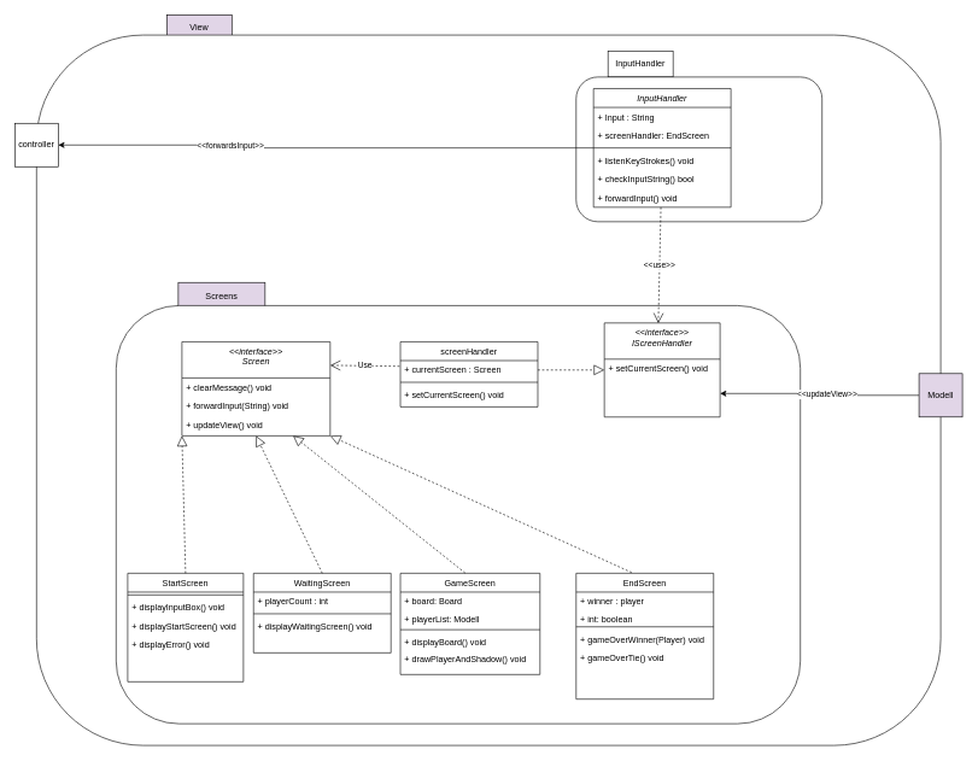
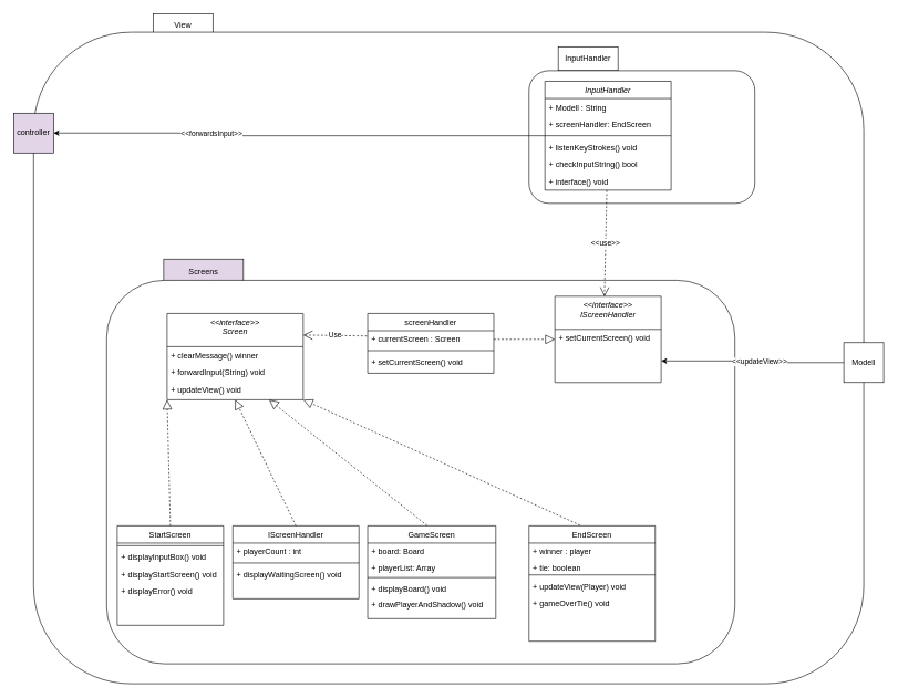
- <mxCell id="2" value="View" style="rounded=1;whiteSpace=wrap;html=1;arcSize=0;fillColor=#e1d5e7;" parent="1" vertex="1"><mxGeometry x="230" y="20" width="90" height="36" as="geometry" /></mxCell>
+ <mxCell id="2" value="View" style="rounded=1;whiteSpace=wrap;html=1;arcSize=0;" parent="1" vertex="1"><mxGeometry x="230" y="20" width="90" height="36" as="geometry" /></mxCell>
- <mxCell id="11" value="+ Input : String" style="text;align=left;verticalAlign=top;spacingLeft=4;spacingRight=4;overflow=hidden;rotatable=0;points=[[0,0.5],[1,0.5]];portConstraint=eastwest;" parent="10" vertex="1"><mxGeometry y="26" width="190" height="26" as="geometry" /></mxCell>
+ <mxCell id="11" value="+ Modell : String" style="text;align=left;verticalAlign=top;spacingLeft=4;spacingRight=4;overflow=hidden;rotatable=0;points=[[0,0.5],[1,0.5]];portConstraint=eastwest;" parent="10" vertex="1"><mxGeometry y="26" width="190" height="26" as="geometry" /></mxCell>
- <mxCell id="42" value="controller" style="whiteSpace=wrap;html=1;aspect=fixed;" parent="1" vertex="1"><mxGeometry x="20" y="170" width="60" height="60" as="geometry" /></mxCell>
+ <mxCell id="42" value="controller" style="whiteSpace=wrap;html=1;aspect=fixed;fillColor=#e1d5e7;" parent="1" vertex="1"><mxGeometry x="20" y="170" width="60" height="60" as="geometry" /></mxCell>
- <mxCell id="16" value="+ forwardInput() void" style="text;align=left;verticalAlign=top;spacingLeft=4;spacingRight=4;overflow=hidden;rotatable=0;points=[[0,0.5],[1,0.5]];portConstraint=eastwest;" parent="10" vertex="1"><mxGeometry y="138" width="190" height="26" as="geometry" /></mxCell>
+ <mxCell id="16" value="+ interface() void" style="text;align=left;verticalAlign=top;spacingLeft=4;spacingRight=4;overflow=hidden;rotatable=0;points=[[0,0.5],[1,0.5]];portConstraint=eastwest;" parent="10" vertex="1"><mxGeometry y="138" width="190" height="26" as="geometry" /></mxCell>
- <mxCell id="33" value="+ clearMessage() void" style="text;align=left;verticalAlign=top;spacingLeft=4;spacingRight=4;overflow=hidden;rotatable=0;points=[[0,0.5],[1,0.5]];portConstraint=eastwest;" parent="32" vertex="1"><mxGeometry y="50" width="205" height="26" as="geometry" /></mxCell>
+ <mxCell id="33" value="+ clearMessage() winner" style="text;align=left;verticalAlign=top;spacingLeft=4;spacingRight=4;overflow=hidden;rotatable=0;points=[[0,0.5],[1,0.5]];portConstraint=eastwest;" parent="32" vertex="1"><mxGeometry y="50" width="205" height="26" as="geometry" /></mxCell>
- <mxCell id="53" value="Modell" style="whiteSpace=wrap;html=1;aspect=fixed;fillColor=#e1d5e7;" parent="1" vertex="1"><mxGeometry x="1270" y="516" width="60" height="60" as="geometry" /></mxCell>
+ <mxCell id="53" value="Modell" style="whiteSpace=wrap;html=1;aspect=fixed;" parent="1" vertex="1"><mxGeometry x="1270" y="516" width="60" height="60" as="geometry" /></mxCell>
- <mxCell id="22" value="WaitingScreen" style="swimlane;fontStyle=0;align=center;verticalAlign=top;childLayout=stackLayout;horizontal=1;startSize=26;horizontalStack=0;resizeParent=1;resizeLast=0;collapsible=1;marginBottom=0;rounded=0;shadow=0;strokeWidth=1;" parent="1" vertex="1"><mxGeometry x="350" y="792" width="190" height="110" as="geometry"><mxRectangle x="550" y="140" width="160" height="26" as="alternateBounds" /></mxGeometry></mxCell>
+ <mxCell id="22" value="IScreenHandler" style="swimlane;fontStyle=0;align=center;verticalAlign=top;childLayout=stackLayout;horizontal=1;startSize=26;horizontalStack=0;resizeParent=1;resizeLast=0;collapsible=1;marginBottom=0;rounded=0;shadow=0;strokeWidth=1;" parent="1" vertex="1"><mxGeometry x="350" y="792" width="190" height="110" as="geometry"><mxRectangle x="550" y="140" width="160" height="26" as="alternateBounds" /></mxGeometry></mxCell>
- <mxCell id="38" value="+ playerList: Modell" style="text;align=left;verticalAlign=top;spacingLeft=4;spacingRight=4;overflow=hidden;rotatable=0;points=[[0,0.5],[1,0.5]];portConstraint=eastwest;" parent="36" vertex="1"><mxGeometry y="50" width="193" height="24" as="geometry" /></mxCell>
+ <mxCell id="38" value="+ playerList: Array" style="text;align=left;verticalAlign=top;spacingLeft=4;spacingRight=4;overflow=hidden;rotatable=0;points=[[0,0.5],[1,0.5]];portConstraint=eastwest;" parent="36" vertex="1"><mxGeometry y="50" width="193" height="24" as="geometry" /></mxCell>
- <mxCell id="28" value="+ int: boolean" style="text;align=left;verticalAlign=top;spacingLeft=4;spacingRight=4;overflow=hidden;rotatable=0;points=[[0,0.5],[1,0.5]];portConstraint=eastwest;" parent="26" vertex="1"><mxGeometry y="50" width="190" height="20" as="geometry" /></mxCell>
+ <mxCell id="28" value="+ tie: boolean" style="text;align=left;verticalAlign=top;spacingLeft=4;spacingRight=4;overflow=hidden;rotatable=0;points=[[0,0.5],[1,0.5]];portConstraint=eastwest;" parent="26" vertex="1"><mxGeometry y="50" width="190" height="20" as="geometry" /></mxCell>
- <mxCell id="30" value="+ gameOverWinner(Player) void" style="text;align=left;verticalAlign=top;spacingLeft=4;spacingRight=4;overflow=hidden;rotatable=0;points=[[0,0.5],[1,0.5]];portConstraint=eastwest;" parent="26" vertex="1"><mxGeometry y="78" width="190" height="26" as="geometry" /></mxCell>
+ <mxCell id="30" value="+ updateView(Player) void" style="text;align=left;verticalAlign=top;spacingLeft=4;spacingRight=4;overflow=hidden;rotatable=0;points=[[0,0.5],[1,0.5]];portConstraint=eastwest;" parent="26" vertex="1"><mxGeometry y="78" width="190" height="26" as="geometry" /></mxCell>
